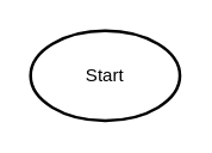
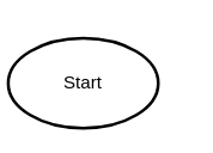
- <mxCell id="2" value="Start" style="strokeWidth=2;html=1;shape=mxgraph.flowchart.start_1;whiteSpace=wrap;" vertex="1" parent="1"><mxGeometry x="20" y="20" width="100" height="60" as="geometry" /></mxCell>
+ <mxCell id="2" value="Start" style="strokeWidth=2;html=1;shape=mxgraph.flowchart.start_1;whiteSpace=wrap;" vertex="1" parent="1"><mxGeometry x="5" y="25" width="100" height="60" as="geometry" /></mxCell>
